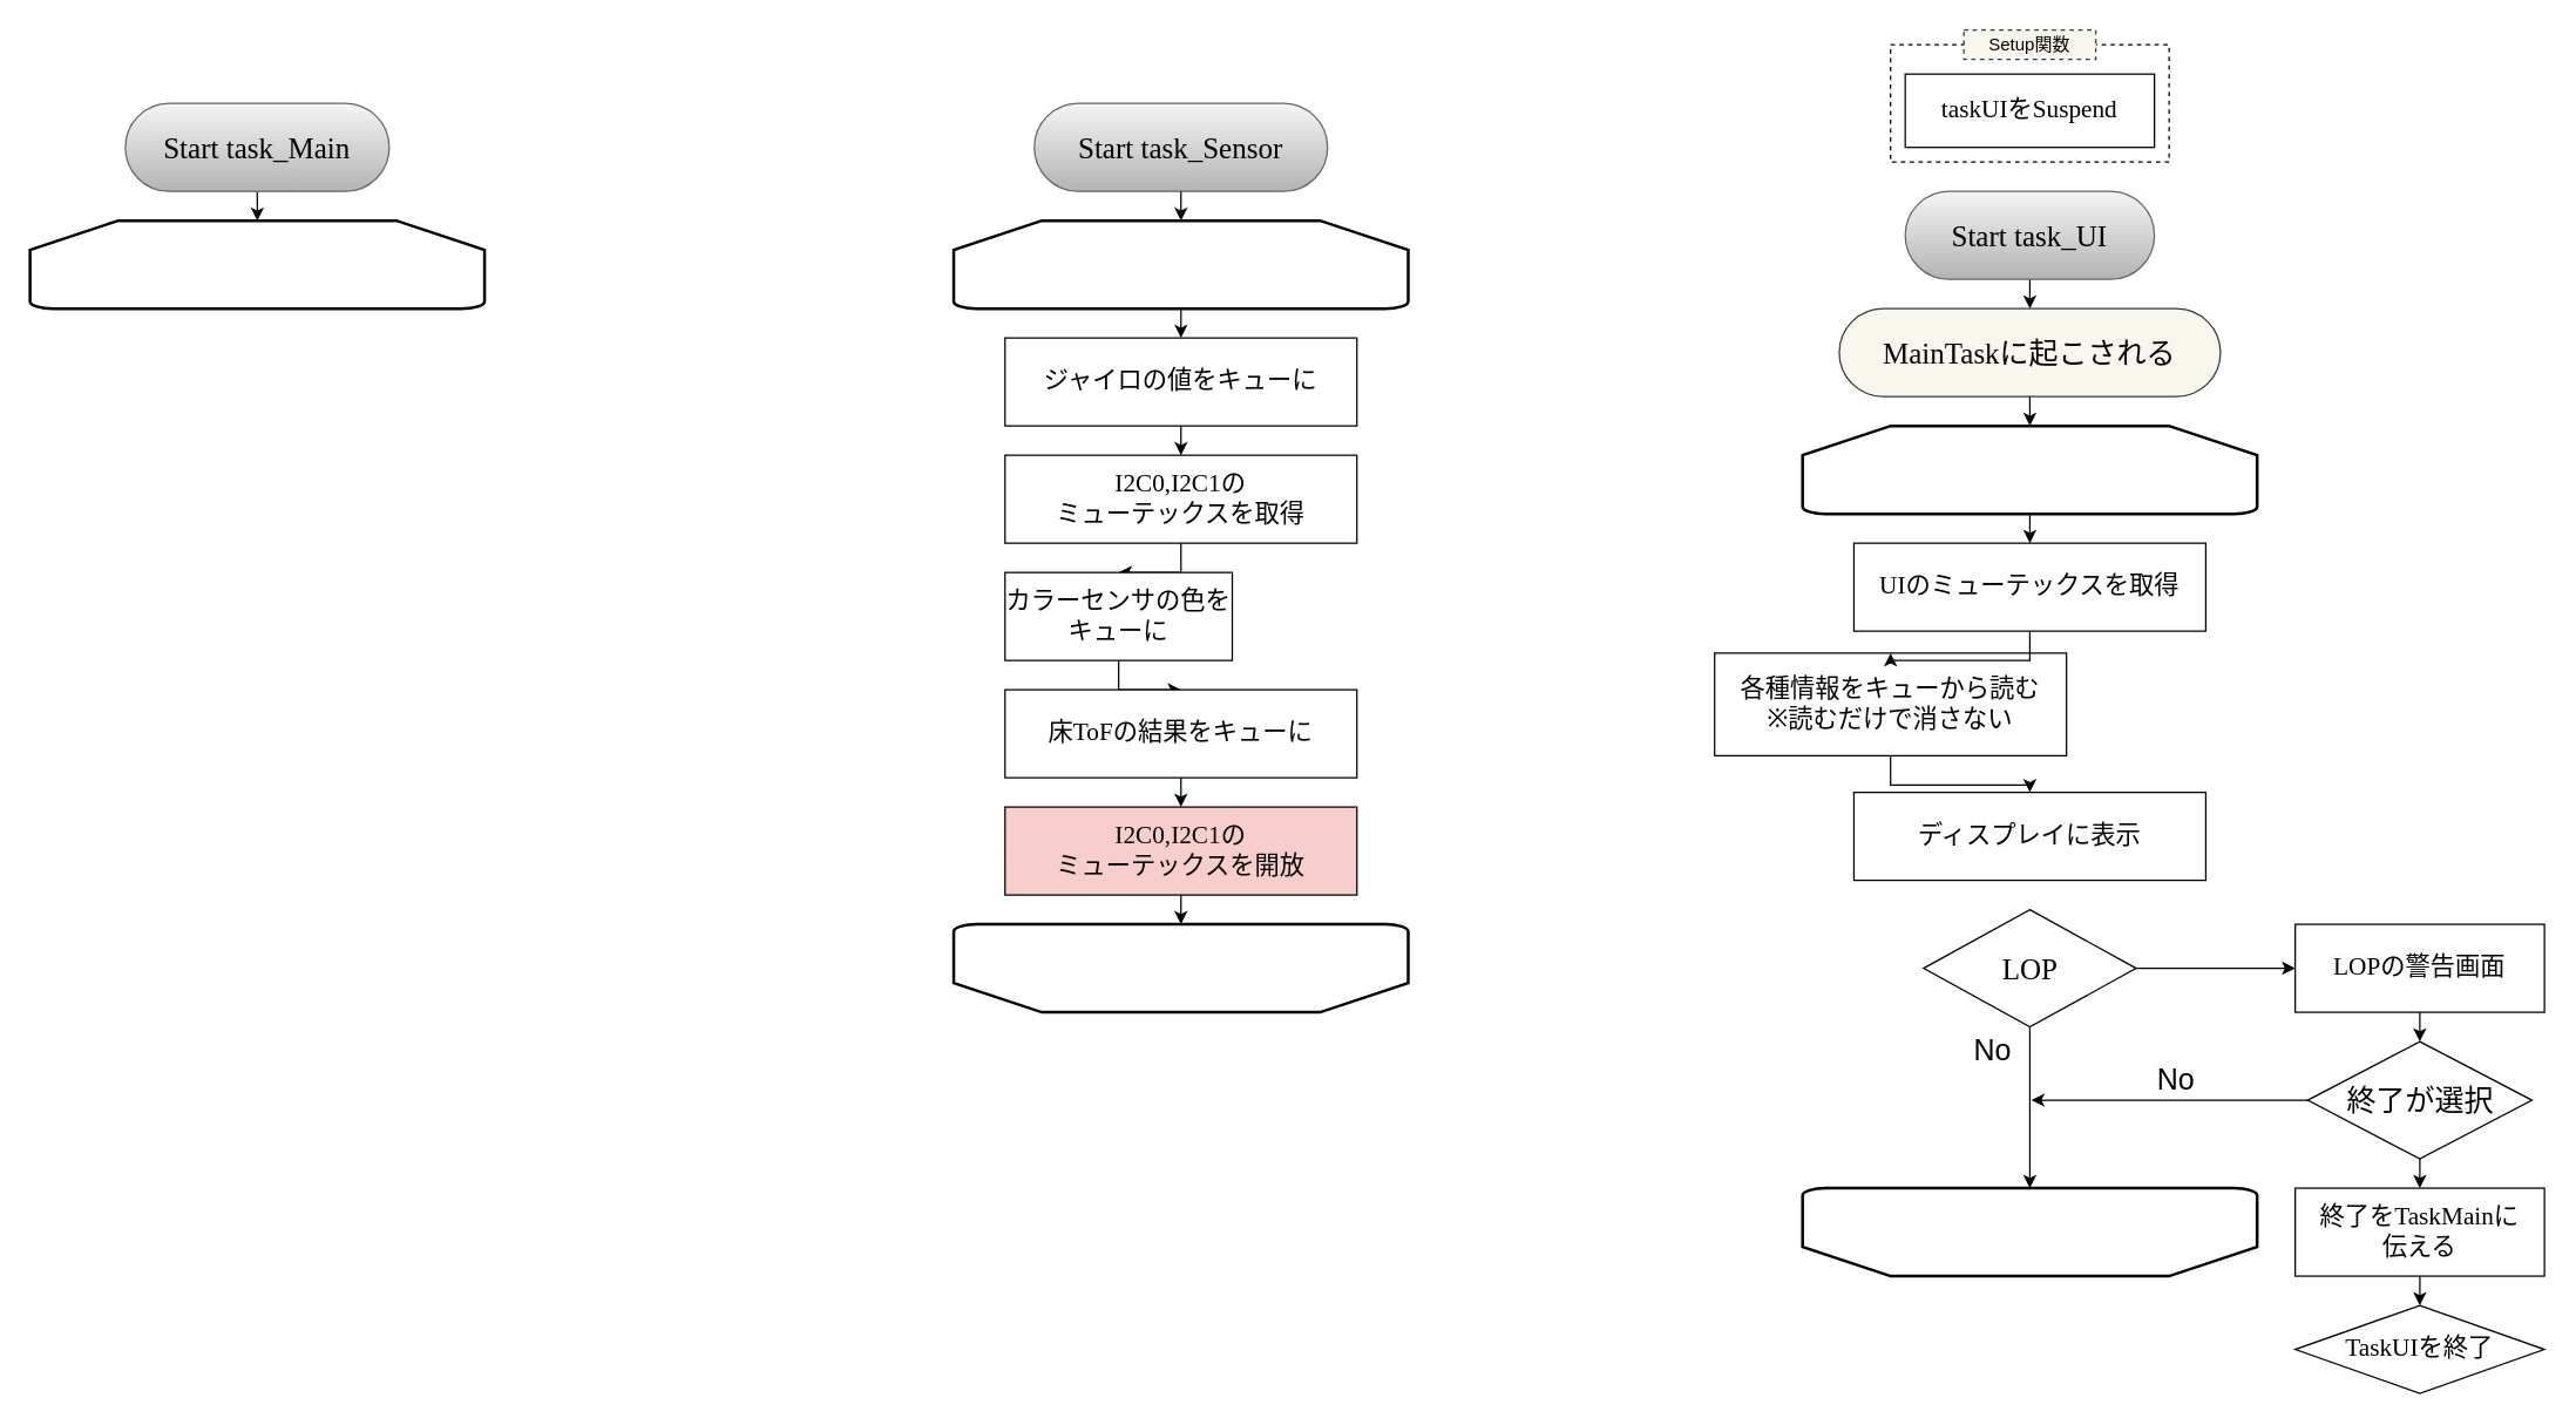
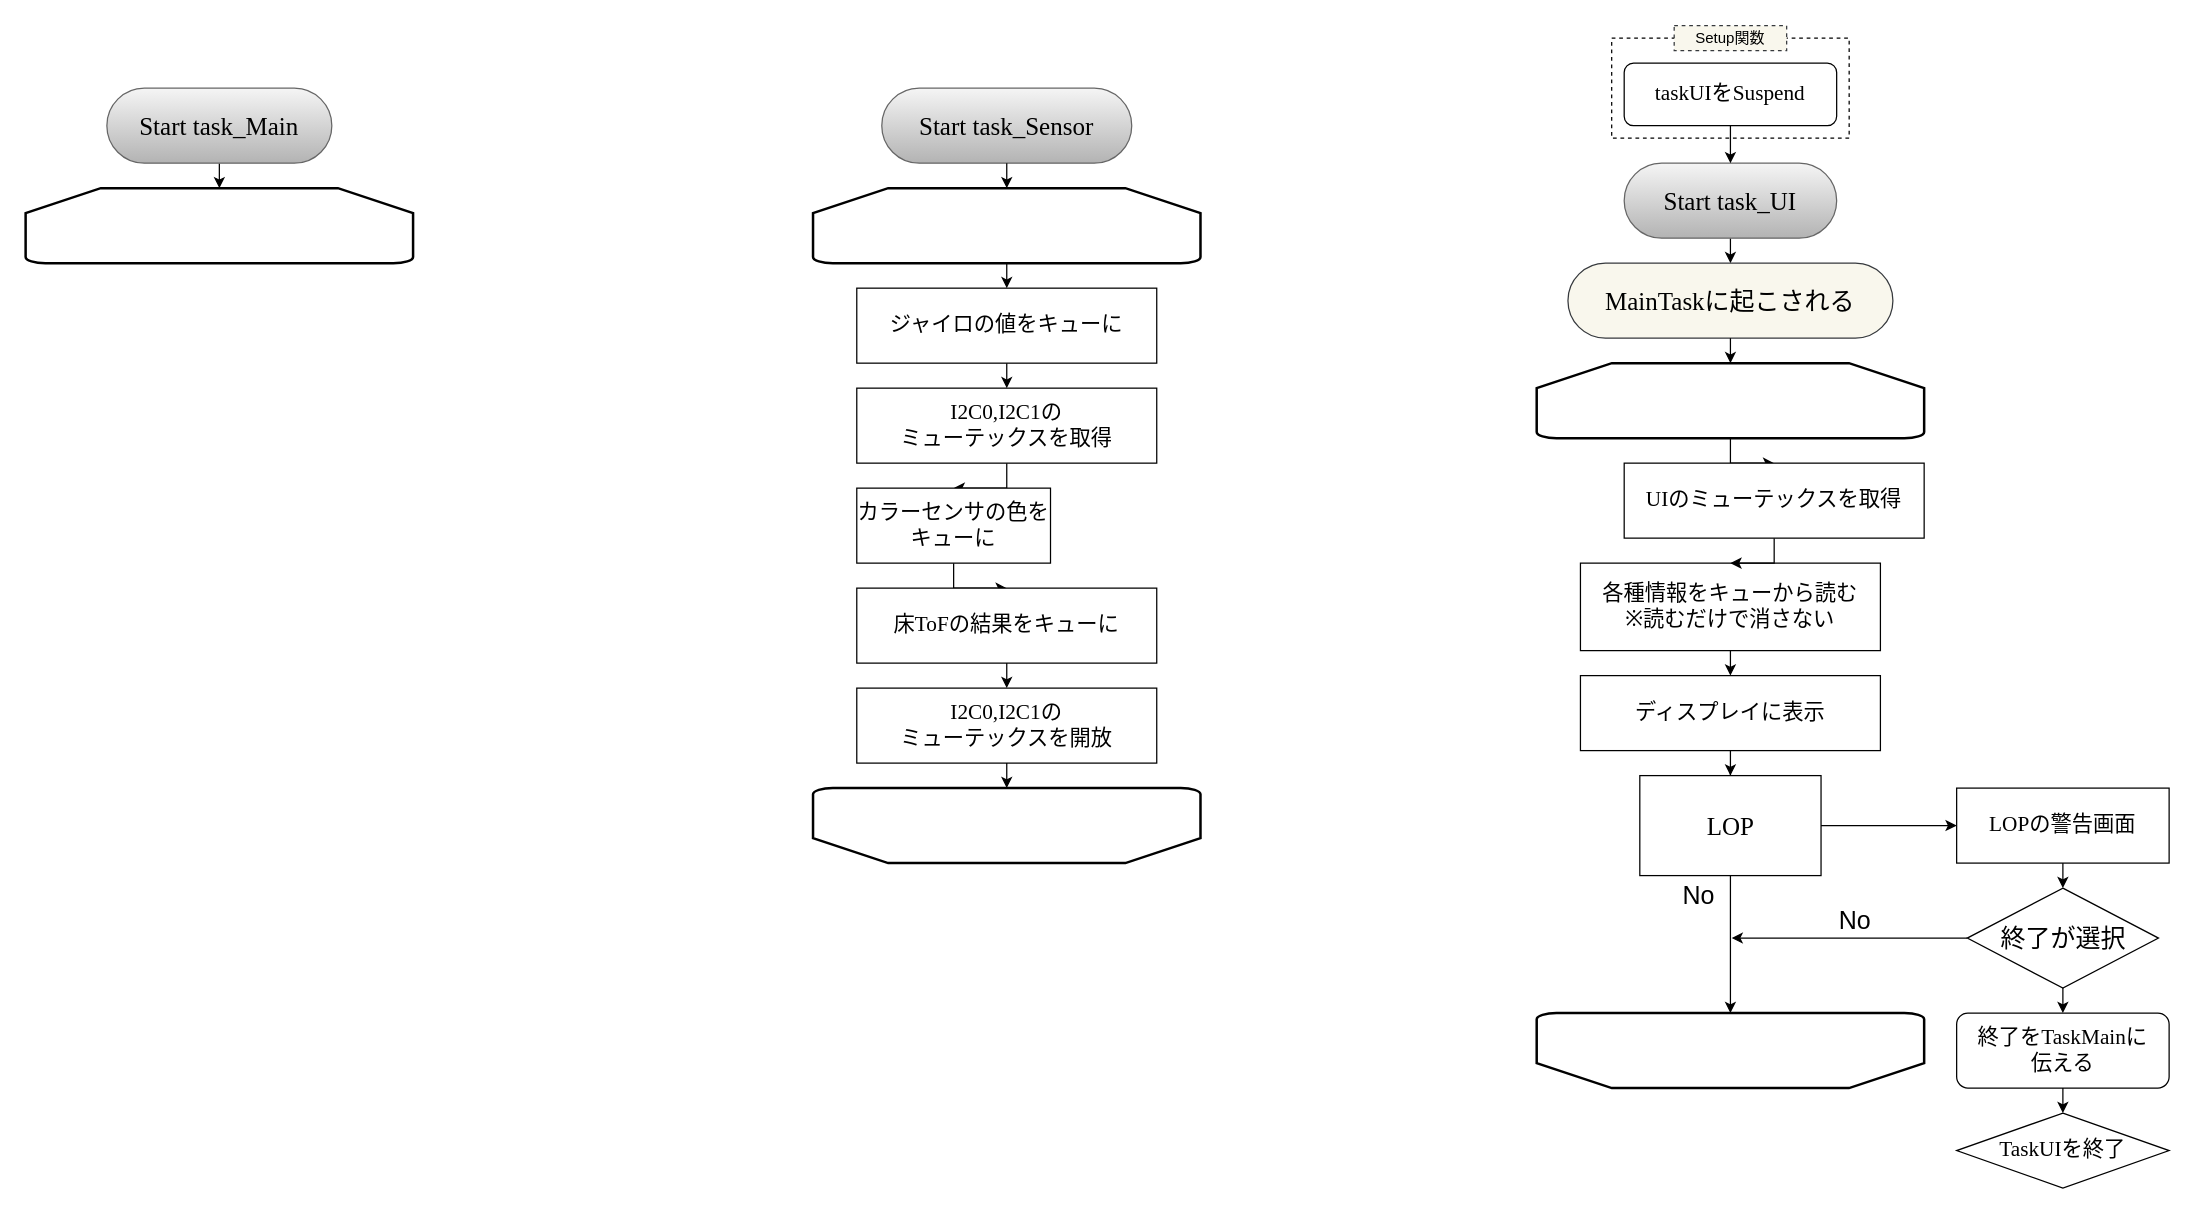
- <mxCell id="23" value="&lt;font style=&quot;font-size: 17px;&quot; data-font-src=&quot;https://fonts.googleapis.com/css?family=Zen+Kaku+Gothic+New&quot; face=&quot;Zen Kaku Gothic New&quot;&gt;taskUIをSuspend&lt;/font&gt;" style="rounded=0;whiteSpace=wrap;html=1;" vertex="1" parent="1"><mxGeometry x="1299" y="50" width="170" height="50" as="geometry" /></mxCell>
+ <mxCell id="23" value="&lt;font style=&quot;font-size: 17px;&quot; data-font-src=&quot;https://fonts.googleapis.com/css?family=Zen+Kaku+Gothic+New&quot; face=&quot;Zen Kaku Gothic New&quot;&gt;taskUIをSuspend&lt;/font&gt;" style="whiteSpace=wrap;html=1;rounded=1;" vertex="1" parent="1"><mxGeometry x="1299" y="50" width="170" height="50" as="geometry" /></mxCell>
+ <mxCell id="22" style="edgeStyle=orthogonalEdgeStyle;rounded=0;orthogonalLoop=1;jettySize=auto;html=1;exitX=0.5;exitY=1;exitDx=0;exitDy=0;entryX=0.5;entryY=0;entryDx=0;entryDy=0;" edge="1" parent="1" source="23" target="6"><mxGeometry relative="1" as="geometry" /></mxCell>
- <mxCell id="37" value="&lt;font face=&quot;Zen Kaku Gothic New&quot;&gt;&lt;span style=&quot;font-size: 17px;&quot;&gt;UIのミューテックスを取得&lt;/span&gt;&lt;/font&gt;" style="rounded=0;whiteSpace=wrap;html=1;" vertex="1" parent="1"><mxGeometry x="1264" y="370" width="240" height="60" as="geometry" /></mxCell>
+ <mxCell id="37" value="&lt;font face=&quot;Zen Kaku Gothic New&quot;&gt;&lt;span style=&quot;font-size: 17px;&quot;&gt;UIのミューテックスを取得&lt;/span&gt;&lt;/font&gt;" style="rounded=0;whiteSpace=wrap;html=1;" vertex="1" parent="1"><mxGeometry x="1299" y="370" width="240" height="60" as="geometry" /></mxCell>
- <mxCell id="31" value="&lt;font face=&quot;Zen Kaku Gothic New&quot;&gt;&lt;span style=&quot;font-size: 17px;&quot;&gt;各種情報をキューから読む&lt;br&gt;※読むだけで消さない&lt;/span&gt;&lt;/font&gt;" style="rounded=0;whiteSpace=wrap;html=1;" vertex="1" parent="1"><mxGeometry x="1169" y="445" width="240" height="70" as="geometry" /></mxCell>
+ <mxCell id="31" value="&lt;font face=&quot;Zen Kaku Gothic New&quot;&gt;&lt;span style=&quot;font-size: 17px;&quot;&gt;各種情報をキューから読む&lt;br&gt;※読むだけで消さない&lt;/span&gt;&lt;/font&gt;" style="rounded=0;whiteSpace=wrap;html=1;" vertex="1" parent="1"><mxGeometry x="1264" y="450" width="240" height="70" as="geometry" /></mxCell>
- <mxCell id="16" value="&lt;font style=&quot;font-size: 17px;&quot; data-font-src=&quot;https://fonts.googleapis.com/css?family=Zen+Kaku+Gothic+New&quot; face=&quot;Zen Kaku Gothic New&quot;&gt;I2C0,I2C1の&lt;br&gt;ミューテックスを開放&lt;/font&gt;" style="rounded=0;whiteSpace=wrap;html=1;fillColor=#f8cecc;" vertex="1" parent="1"><mxGeometry x="685" y="550" width="240" height="60" as="geometry" /></mxCell>
+ <mxCell id="16" value="&lt;font style=&quot;font-size: 17px;&quot; data-font-src=&quot;https://fonts.googleapis.com/css?family=Zen+Kaku+Gothic+New&quot; face=&quot;Zen Kaku Gothic New&quot;&gt;I2C0,I2C1の&lt;br&gt;ミューテックスを開放&lt;/font&gt;" style="rounded=0;whiteSpace=wrap;html=1;" vertex="1" parent="1"><mxGeometry x="685" y="550" width="240" height="60" as="geometry" /></mxCell>
+ <mxCell id="32" style="edgeStyle=orthogonalEdgeStyle;rounded=0;orthogonalLoop=1;jettySize=auto;html=1;exitX=0.5;exitY=1;exitDx=0;exitDy=0;" edge="1" parent="1" source="33" target="35"><mxGeometry relative="1" as="geometry" /></mxCell>
- <mxCell id="35" value="&lt;font data-font-src=&quot;https://fonts.googleapis.com/css?family=Zen+Kaku+Gothic+New&quot; face=&quot;Zen Kaku Gothic New&quot; style=&quot;font-size: 20px;&quot;&gt;LOP&lt;/font&gt;" style="rhombus;whiteSpace=wrap;html=1;" vertex="1" parent="1"><mxGeometry x="1311.5" y="620" width="145" height="80" as="geometry" /></mxCell>
+ <mxCell id="35" value="&lt;font data-font-src=&quot;https://fonts.googleapis.com/css?family=Zen+Kaku+Gothic+New&quot; face=&quot;Zen Kaku Gothic New&quot; style=&quot;font-size: 20px;&quot;&gt;LOP&lt;/font&gt;" style="whiteSpace=wrap;html=1;rounded=0;" vertex="1" parent="1"><mxGeometry x="1311.5" y="620" width="145" height="80" as="geometry" /></mxCell>
- <mxCell id="46" value="&lt;font face=&quot;Zen Kaku Gothic New&quot;&gt;&lt;span style=&quot;font-size: 17px;&quot;&gt;終了をTaskMainに&lt;br&gt;伝える&lt;/span&gt;&lt;/font&gt;" style="rounded=0;whiteSpace=wrap;html=1;" vertex="1" parent="1"><mxGeometry x="1565" y="810" width="170" height="60" as="geometry" /></mxCell>
+ <mxCell id="46" value="&lt;font face=&quot;Zen Kaku Gothic New&quot;&gt;&lt;span style=&quot;font-size: 17px;&quot;&gt;終了をTaskMainに&lt;br&gt;伝える&lt;/span&gt;&lt;/font&gt;" style="whiteSpace=wrap;html=1;rounded=1;" vertex="1" parent="1"><mxGeometry x="1565" y="810" width="170" height="60" as="geometry" /></mxCell>
